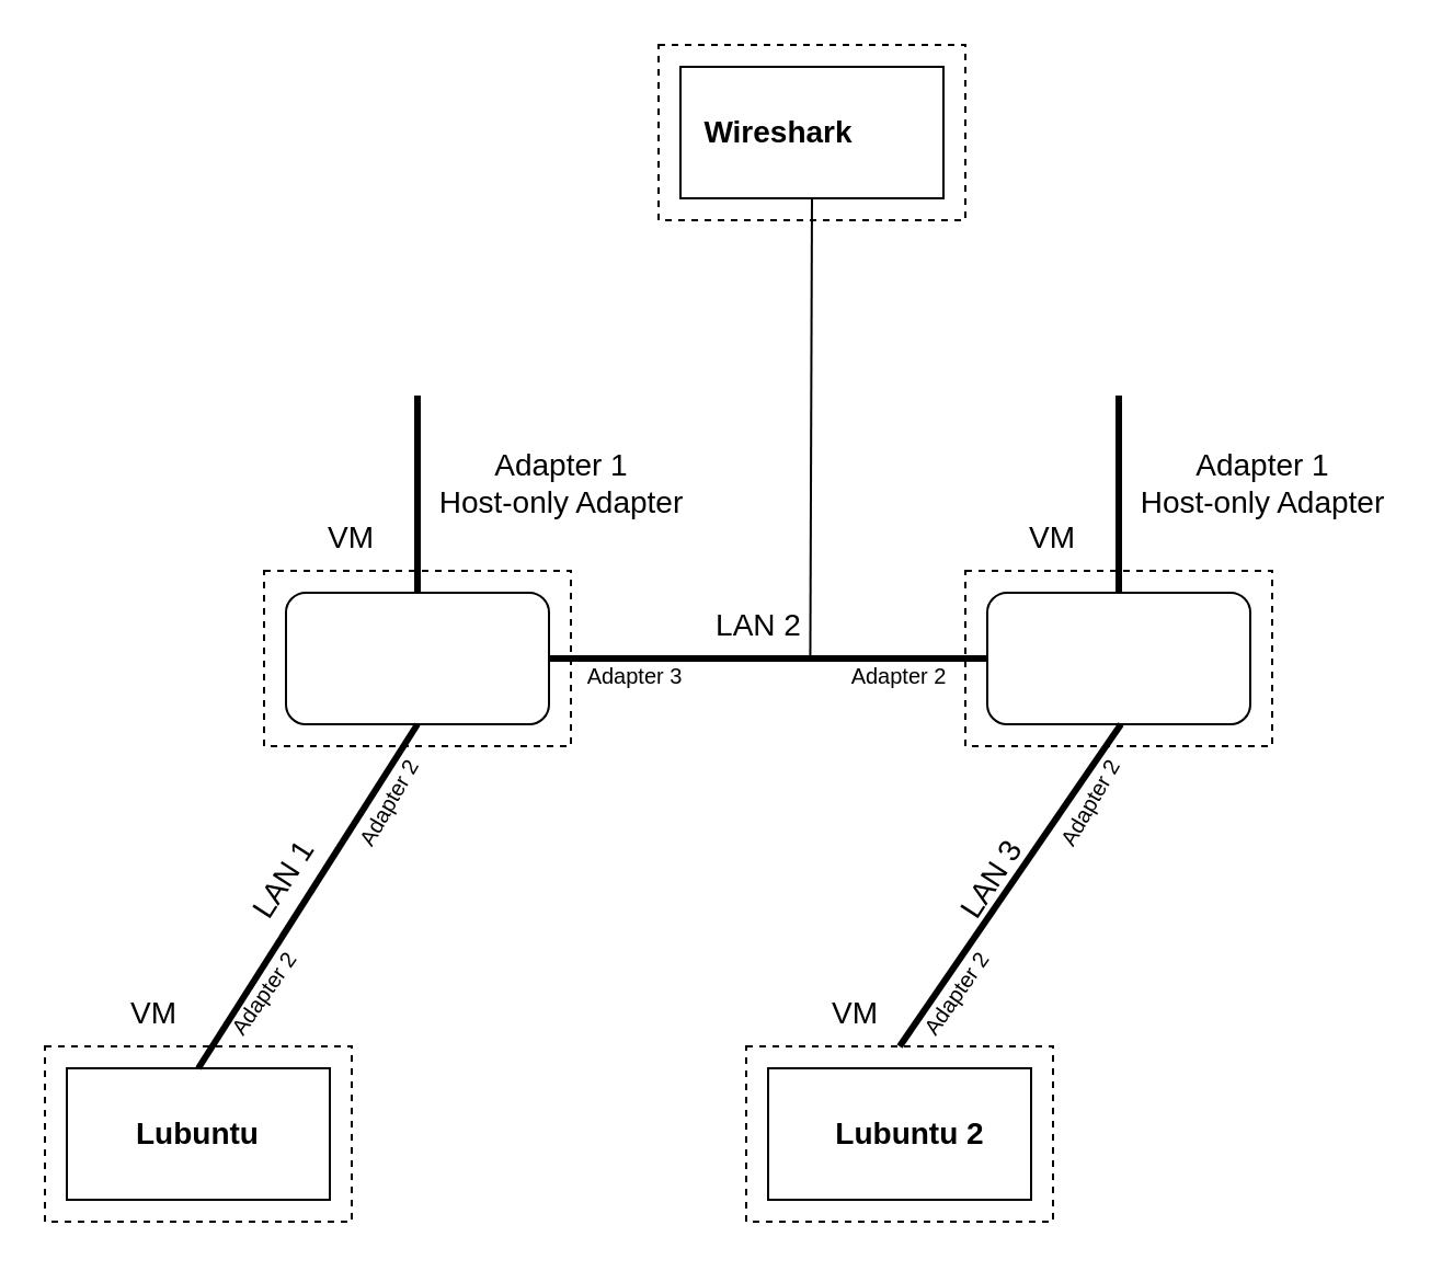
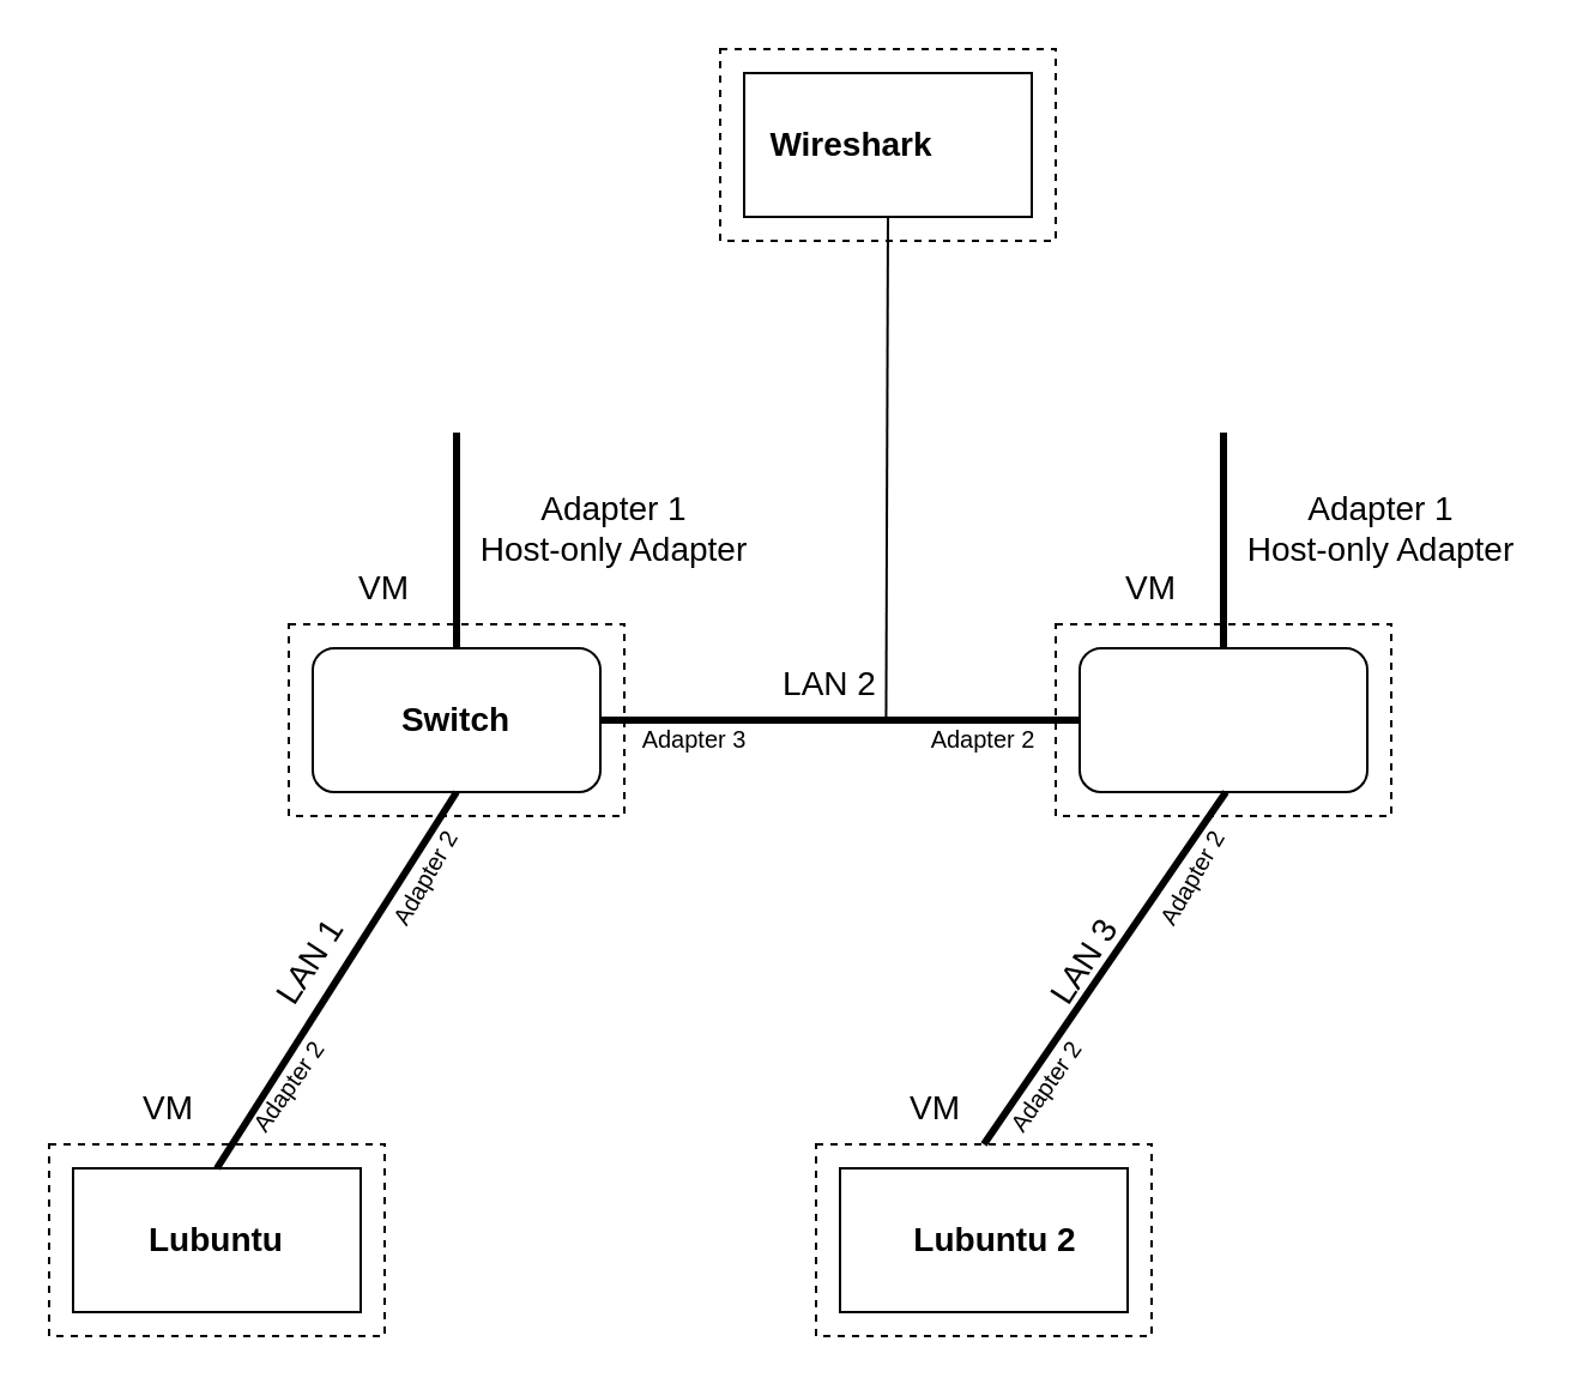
+ <mxCell id="12" value="&lt;b&gt;Switch&lt;/b&gt;" style="text;html=1;strokeColor=none;fillColor=none;align=center;verticalAlign=middle;whiteSpace=wrap;rounded=0;fontSize=14;" parent="1" vertex="1"><mxGeometry x="160" y="285" width="60" height="30" as="geometry" /></mxCell>
